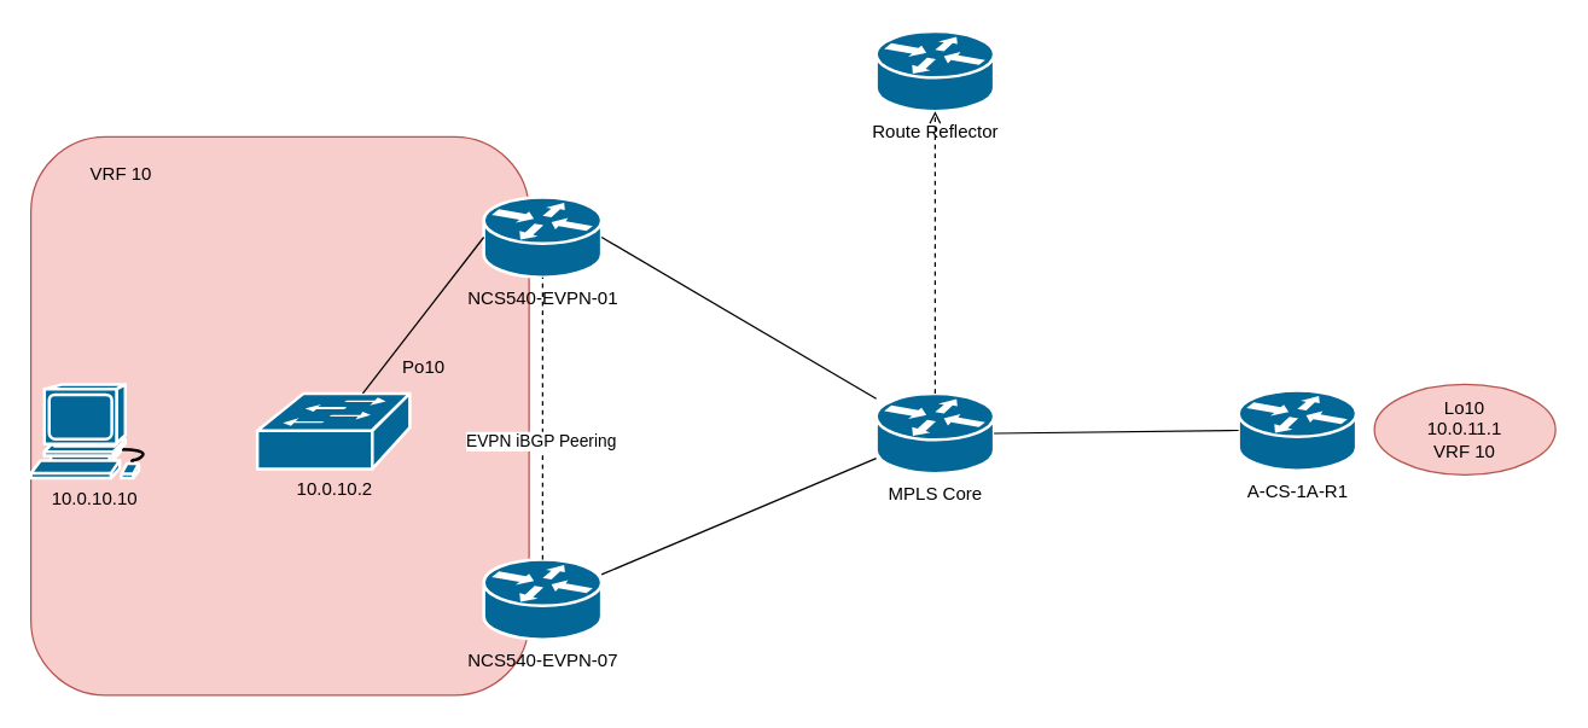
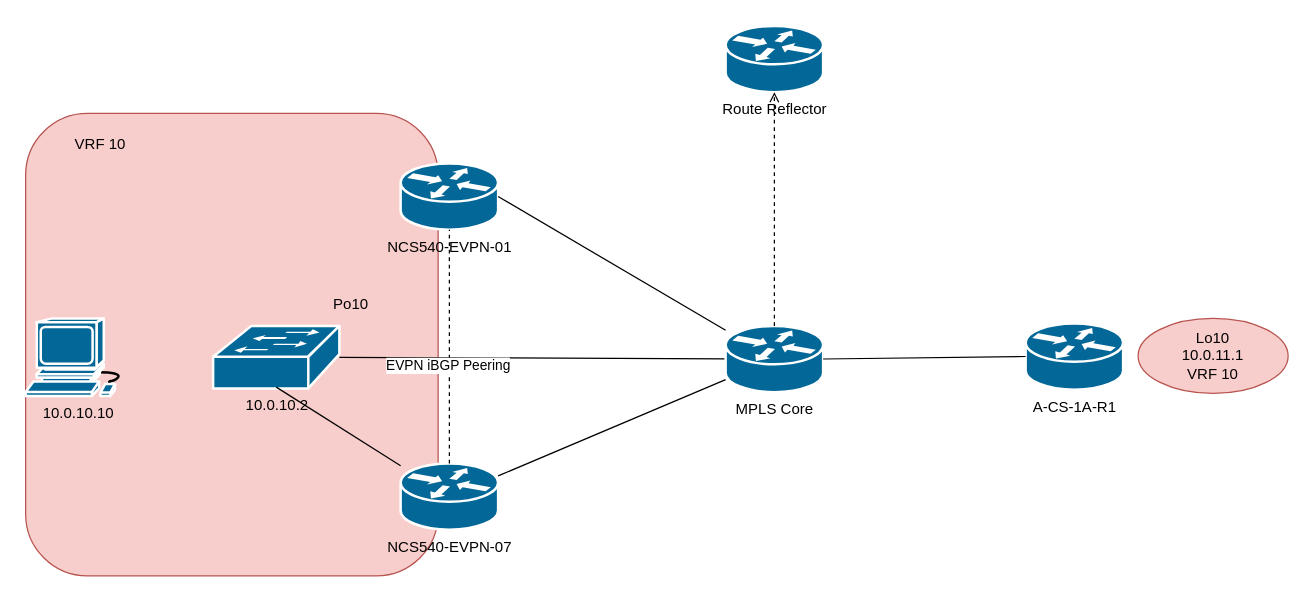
- <mxCell id="7" value="" style="endArrow=none;html=1;rounded=0;entryX=0;entryY=0.5;entryDx=0;entryDy=0;entryPerimeter=0;" parent="1" source="5" target="3" edge="1"><mxGeometry width="50" height="50" relative="1" as="geometry"><mxPoint x="250" y="250" as="sourcePoint" /><mxPoint x="300" y="200" as="targetPoint" /></mxGeometry></mxCell>
+ <mxCell id="7" value="" style="endArrow=none;html=1;rounded=0;" parent="1" source="5" target="12" edge="1"><mxGeometry width="50" height="50" relative="1" as="geometry"><mxPoint x="250" y="250" as="sourcePoint" /><mxPoint x="300" y="200" as="targetPoint" /></mxGeometry></mxCell>
+ <mxCell id="8" value="" style="endArrow=none;html=1;rounded=0;exitX=0.5;exitY=0.98;exitDx=0;exitDy=0;exitPerimeter=0;" parent="1" source="5" target="4" edge="1"><mxGeometry width="50" height="50" relative="1" as="geometry"><mxPoint x="580" y="350" as="sourcePoint" /><mxPoint x="630" y="300" as="targetPoint" /></mxGeometry></mxCell>
